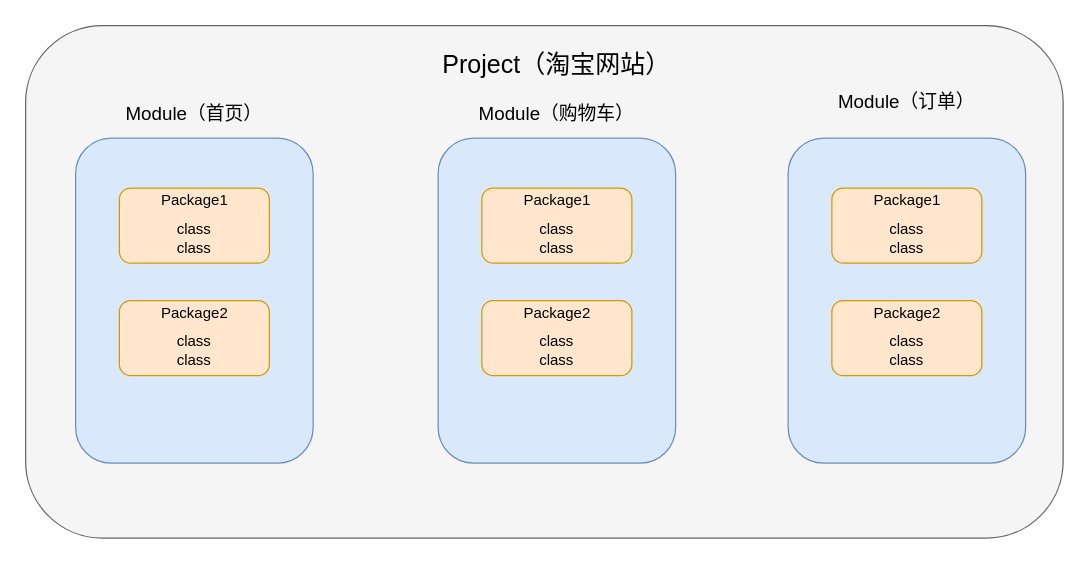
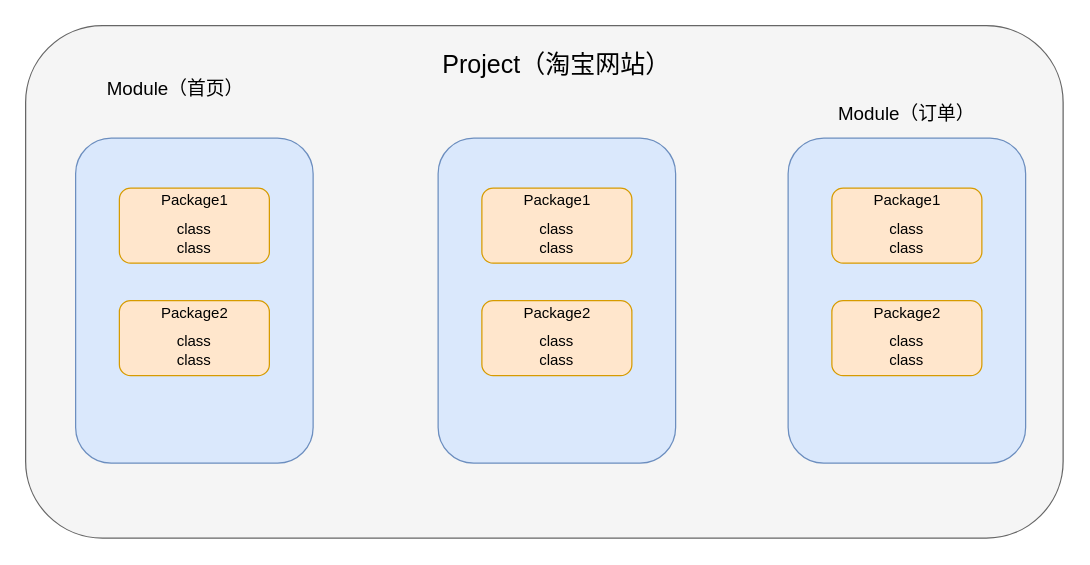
- <mxCell id="9" value="&lt;font style=&quot;font-size: 15px&quot;&gt;Module（订单）&lt;/font&gt;" style="text;html=1;strokeColor=none;fillColor=none;align=center;verticalAlign=middle;whiteSpace=wrap;rounded=0;" vertex="1" parent="1"><mxGeometry x="621.25" y="60" width="207.5" height="40" as="geometry" /></mxCell>
+ <mxCell id="9" value="&lt;font style=&quot;font-size: 15px&quot;&gt;Module（订单）&lt;/font&gt;" style="text;html=1;strokeColor=none;fillColor=none;align=center;verticalAlign=middle;whiteSpace=wrap;rounded=0;" vertex="1" parent="1"><mxGeometry x="621.25" y="70" width="207.5" height="40" as="geometry" /></mxCell>
- <mxCell id="7" value="&lt;font style=&quot;font-size: 15px&quot;&gt;Module（首页）&lt;/font&gt;" style="text;html=1;strokeColor=none;fillColor=none;align=center;verticalAlign=middle;whiteSpace=wrap;rounded=0;" vertex="1" parent="1"><mxGeometry x="51.25" y="70" width="207.5" height="40" as="geometry" /></mxCell>
+ <mxCell id="7" value="&lt;font style=&quot;font-size: 15px&quot;&gt;Module（首页）&lt;/font&gt;" style="text;html=1;strokeColor=none;fillColor=none;align=center;verticalAlign=middle;whiteSpace=wrap;rounded=0;" vertex="1" parent="1"><mxGeometry x="36.25" y="50" width="207.5" height="40" as="geometry" /></mxCell>
- <mxCell id="8" value="&lt;font style=&quot;font-size: 15px&quot;&gt;Module（购物车）&lt;/font&gt;" style="text;html=1;strokeColor=none;fillColor=none;align=center;verticalAlign=middle;whiteSpace=wrap;rounded=0;" vertex="1" parent="1"><mxGeometry x="341.25" y="70" width="207.5" height="40" as="geometry" /></mxCell>
